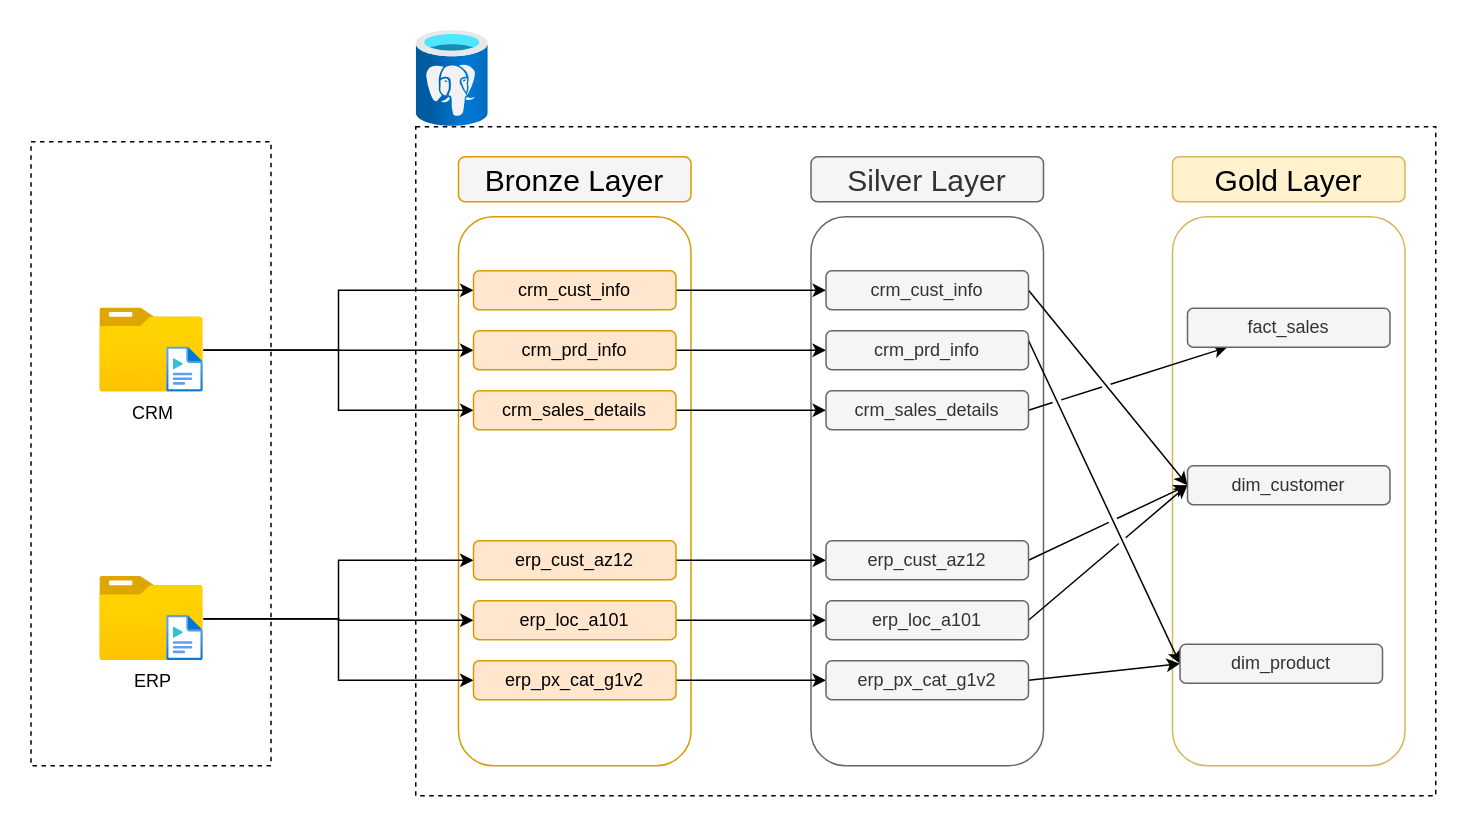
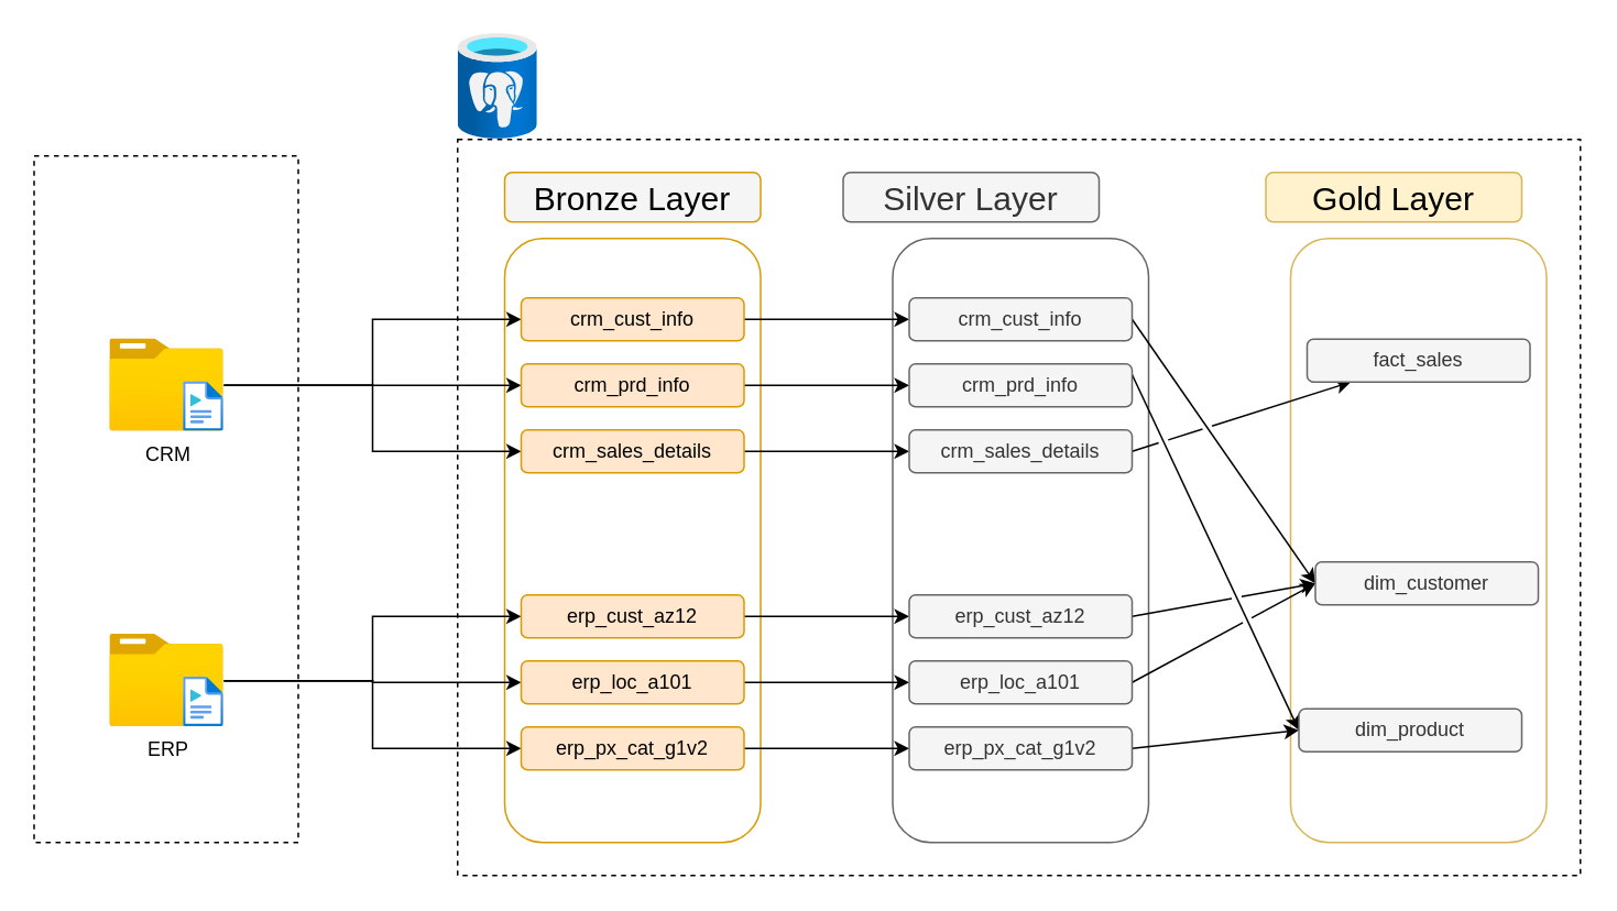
- <mxCell id="7" value="&lt;font style=&quot;font-size: 20px;&quot;&gt;Silver Layer&lt;/font&gt;" style="rounded=1;whiteSpace=wrap;html=1;fillColor=#f5f5f5;strokeColor=#666666;fontColor=#333333;" parent="1" vertex="1"><mxGeometry x="540" y="104" width="155" height="30" as="geometry" /></mxCell>
+ <mxCell id="7" value="&lt;font style=&quot;font-size: 20px;&quot;&gt;Silver Layer&lt;/font&gt;" style="rounded=1;whiteSpace=wrap;html=1;fillColor=#f5f5f5;strokeColor=#666666;fontColor=#333333;" parent="1" vertex="1"><mxGeometry x="510" y="104" width="155" height="30" as="geometry" /></mxCell>
- <mxCell id="9" value="&lt;font style=&quot;font-size: 20px;&quot;&gt;Gold Layer&lt;/font&gt;" style="rounded=1;whiteSpace=wrap;html=1;fillColor=#fff2cc;strokeColor=#d6b656;" parent="1" vertex="1"><mxGeometry x="781" y="104" width="155" height="30" as="geometry" /></mxCell>
+ <mxCell id="9" value="&lt;font style=&quot;font-size: 20px;&quot;&gt;Gold Layer&lt;/font&gt;" style="rounded=1;whiteSpace=wrap;html=1;fillColor=#fff2cc;strokeColor=#d6b656;" parent="1" vertex="1"><mxGeometry x="766" y="104" width="155" height="30" as="geometry" /></mxCell>
- <mxCell id="46" value="dim_customer" style="rounded=1;whiteSpace=wrap;html=1;fillColor=#f5f5f5;strokeColor=#666666;fontColor=#333333;" vertex="1" parent="1"><mxGeometry x="791" y="310" width="135" height="26" as="geometry" /></mxCell>
+ <mxCell id="46" value="dim_customer" style="rounded=1;whiteSpace=wrap;html=1;fillColor=#f5f5f5;strokeColor=#666666;fontColor=#333333;" vertex="1" parent="1"><mxGeometry x="796" y="340" width="135" height="26" as="geometry" /></mxCell>
